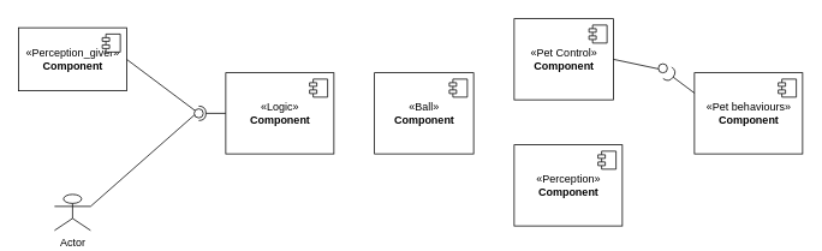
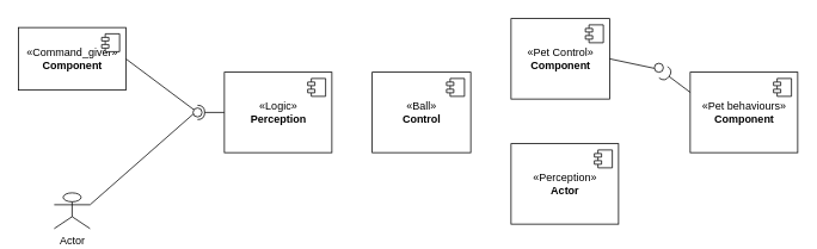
- <mxCell id="9" value="«Perception_giver»&lt;br&gt;&lt;b&gt;Component&lt;/b&gt;" style="html=1;dropTarget=0;" vertex="1" parent="1"><mxGeometry x="20" y="30" width="120" height="70" as="geometry" /></mxCell>
+ <mxCell id="9" value="«Command_giver»&lt;br&gt;&lt;b&gt;Component&lt;/b&gt;" style="html=1;dropTarget=0;" vertex="1" parent="1"><mxGeometry x="20" y="30" width="120" height="70" as="geometry" /></mxCell>
- <mxCell id="7" value="«Logic»&lt;br&gt;&lt;b&gt;Component&lt;/b&gt;" style="html=1;dropTarget=0;" vertex="1" parent="1"><mxGeometry x="250" y="80" width="120" height="90" as="geometry" /></mxCell>
+ <mxCell id="7" value="«Logic»&lt;br&gt;&lt;b&gt;Perception&lt;/b&gt;" style="html=1;dropTarget=0;" vertex="1" parent="1"><mxGeometry x="250" y="80" width="120" height="90" as="geometry" /></mxCell>
- <mxCell id="11" value="«Ball»&lt;br&gt;&lt;b&gt;Component&lt;/b&gt;" style="html=1;dropTarget=0;" vertex="1" parent="1"><mxGeometry x="415" y="80" width="110" height="90" as="geometry" /></mxCell>
+ <mxCell id="11" value="«Ball»&lt;br&gt;&lt;b&gt;Control&lt;/b&gt;" style="html=1;dropTarget=0;" vertex="1" parent="1"><mxGeometry x="415" y="80" width="110" height="90" as="geometry" /></mxCell>
- <mxCell id="15" value="«Perception»&lt;br&gt;&lt;b&gt;Component&lt;/b&gt;" style="html=1;dropTarget=0;" vertex="1" parent="1"><mxGeometry x="570" y="160" width="120" height="90" as="geometry" /></mxCell>
+ <mxCell id="15" value="«Perception»&lt;br&gt;&lt;b&gt;Actor&lt;/b&gt;" style="html=1;dropTarget=0;" vertex="1" parent="1"><mxGeometry x="570" y="160" width="120" height="90" as="geometry" /></mxCell>
